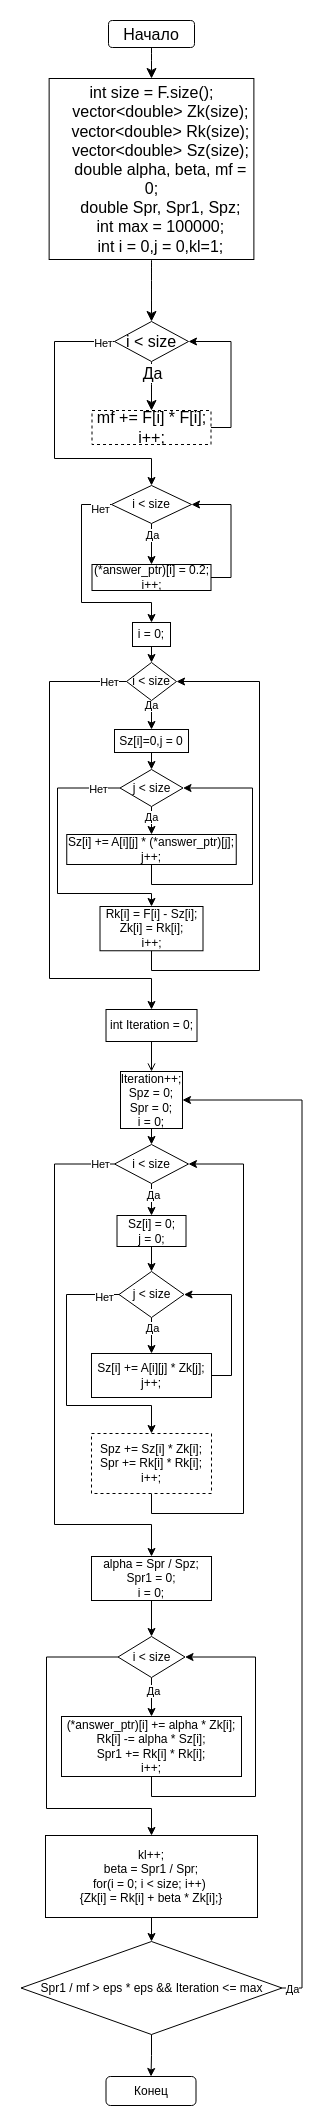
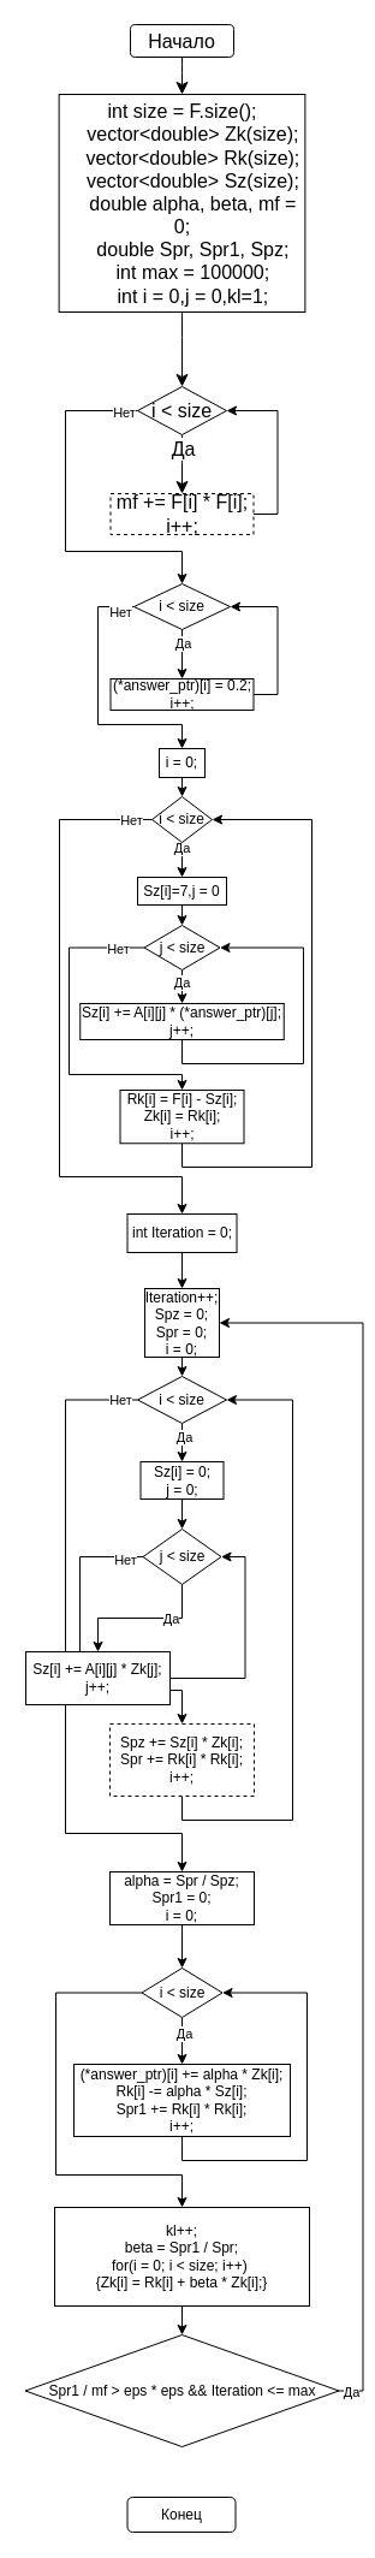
- <mxCell id="33" value="Sz[i]=0,j = 0" style="rounded=0;whiteSpace=wrap;html=1;" vertex="1" parent="1"><mxGeometry x="114" y="729" width="74" height="23" as="geometry" /></mxCell>
+ <mxCell id="33" value="Sz[i]=7,j = 0" style="rounded=0;whiteSpace=wrap;html=1;" vertex="1" parent="1"><mxGeometry x="114" y="729" width="74" height="23" as="geometry" /></mxCell>
- <mxCell id="38" style="edgeStyle=orthogonalEdgeStyle;rounded=0;orthogonalLoop=1;jettySize=auto;html=1;exitX=0.5;exitY=1;exitDx=0;exitDy=0;entryX=0.5;entryY=0;entryDx=0;entryDy=0;endArrow=open;" edge="1" parent="1" source="39" target="41"><mxGeometry relative="1" as="geometry" /></mxCell>
+ <mxCell id="38" style="edgeStyle=orthogonalEdgeStyle;rounded=0;orthogonalLoop=1;jettySize=auto;html=1;exitX=0.5;exitY=1;exitDx=0;exitDy=0;entryX=0.5;entryY=0;entryDx=0;entryDy=0;" edge="1" parent="1" source="39" target="41"><mxGeometry relative="1" as="geometry" /></mxCell>
- <mxCell id="55" value="Sz[i] += A[i][j] * Zk[j];&lt;br&gt;j++;" style="rounded=0;whiteSpace=wrap;html=1;" vertex="1" parent="1"><mxGeometry x="91" y="1353" width="120" height="44" as="geometry" /></mxCell>
+ <mxCell id="55" value="Sz[i] += A[i][j] * Zk[j];&lt;br&gt;j++;" style="rounded=0;whiteSpace=wrap;html=1;" vertex="1" parent="1"><mxGeometry x="21" y="1373" width="120" height="44" as="geometry" /></mxCell>
- <mxCell id="70" style="edgeStyle=orthogonalEdgeStyle;rounded=0;orthogonalLoop=1;jettySize=auto;html=1;exitX=0.5;exitY=1;exitDx=0;exitDy=0;entryX=0.5;entryY=0;entryDx=0;entryDy=0;" edge="1" parent="1" source="71" target="72"><mxGeometry relative="1" as="geometry" /></mxCell>
